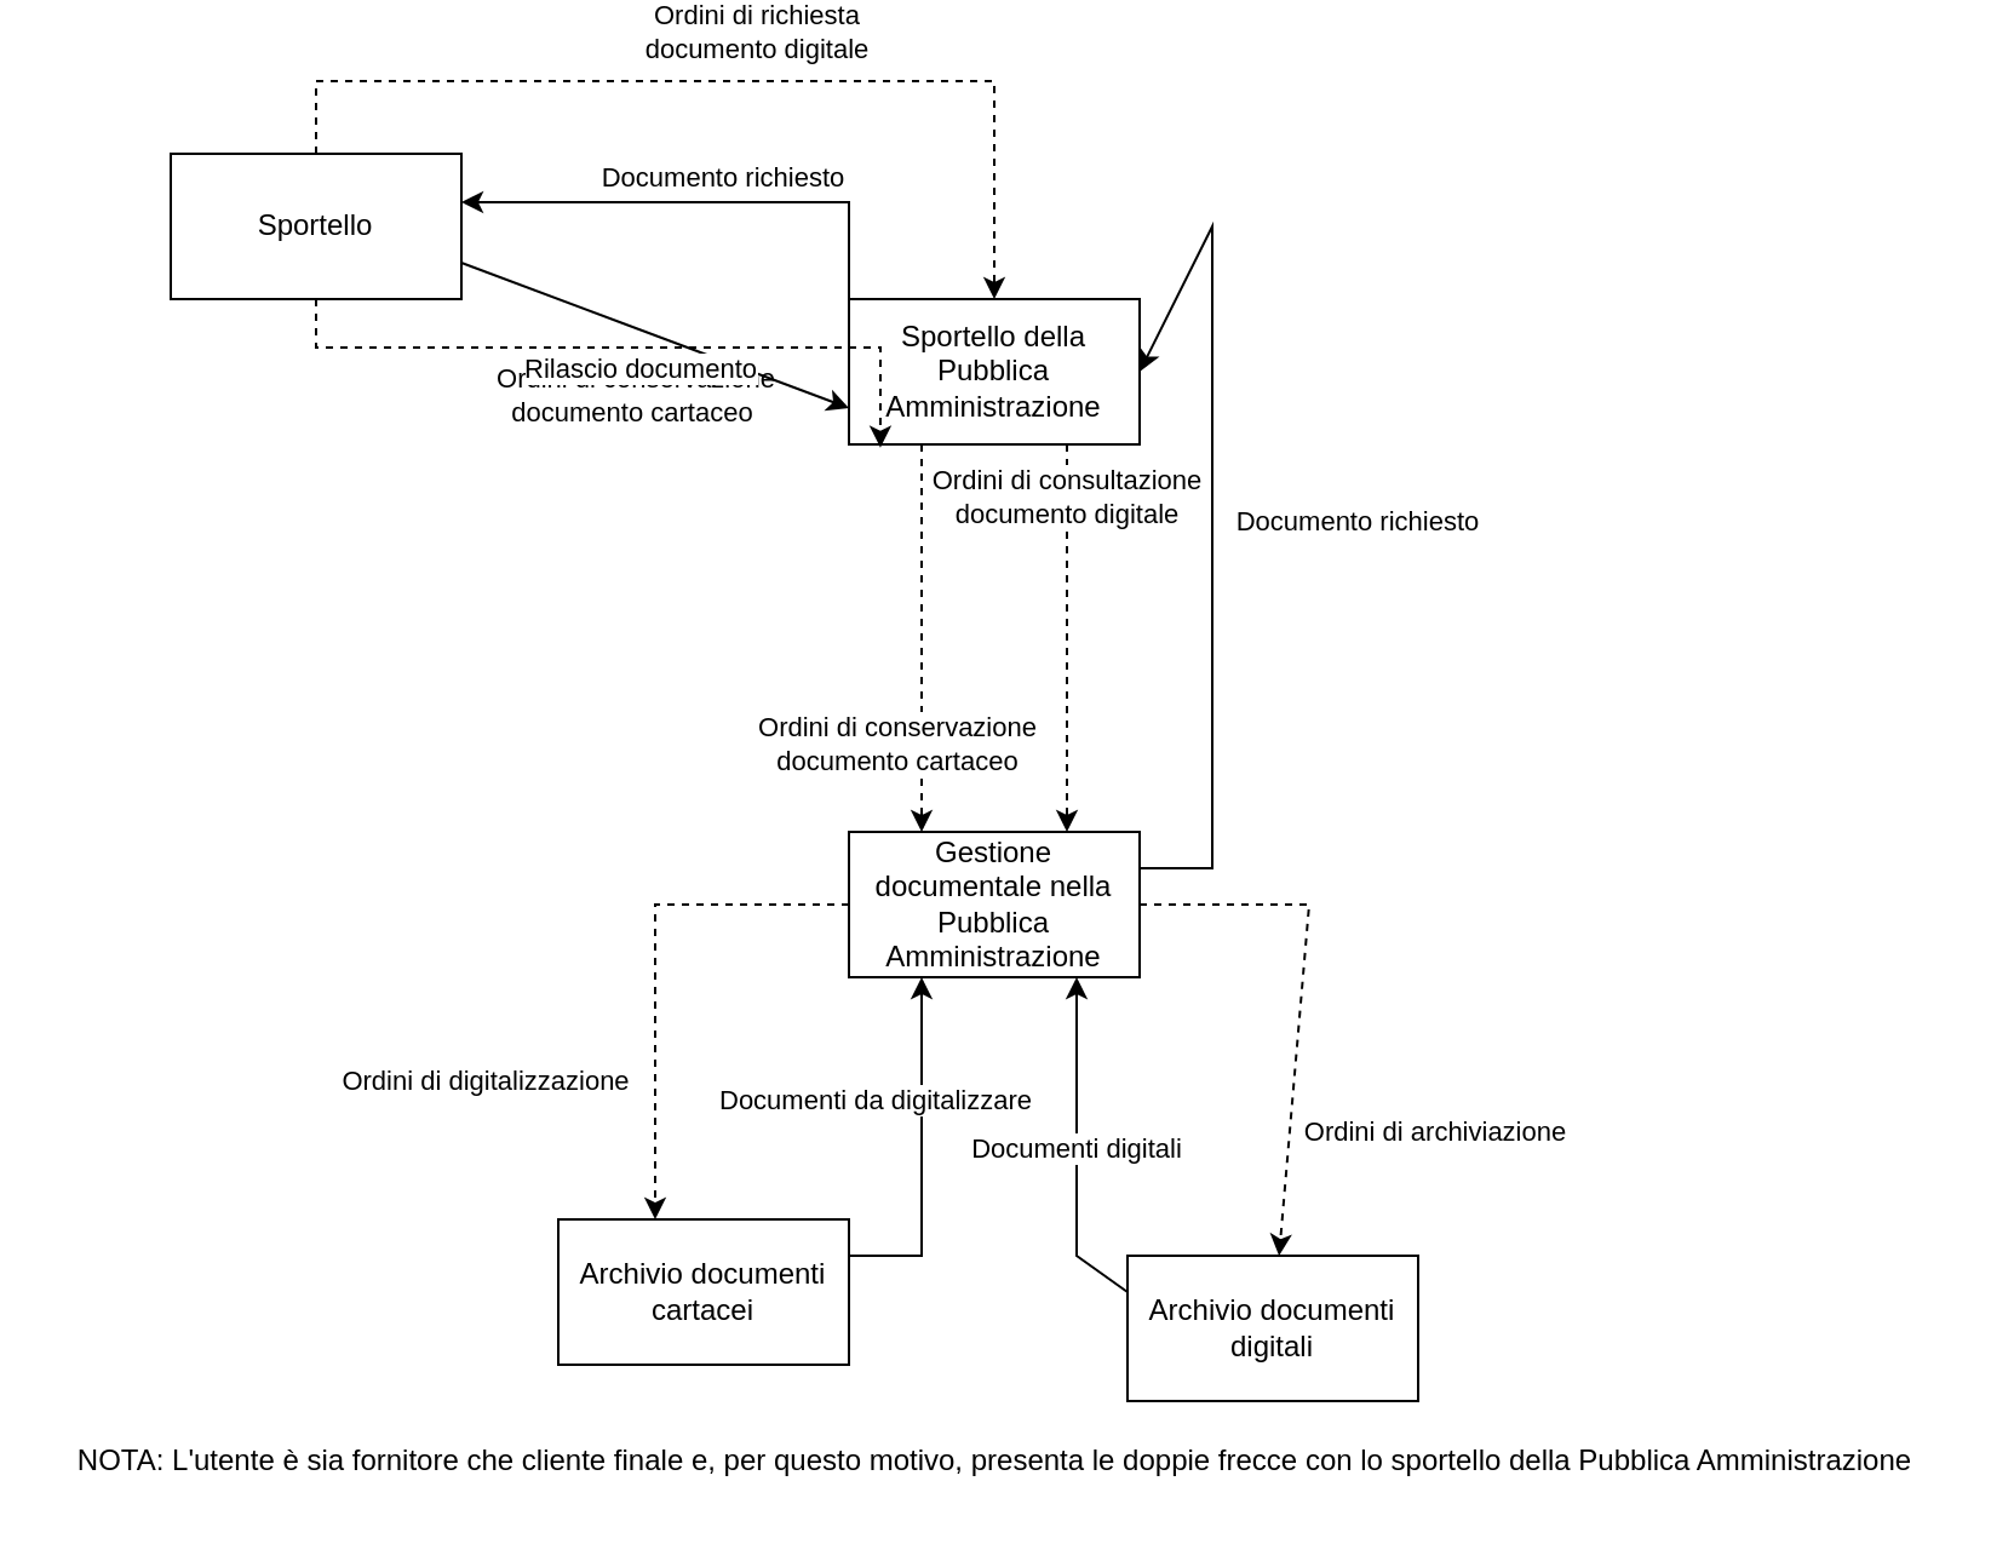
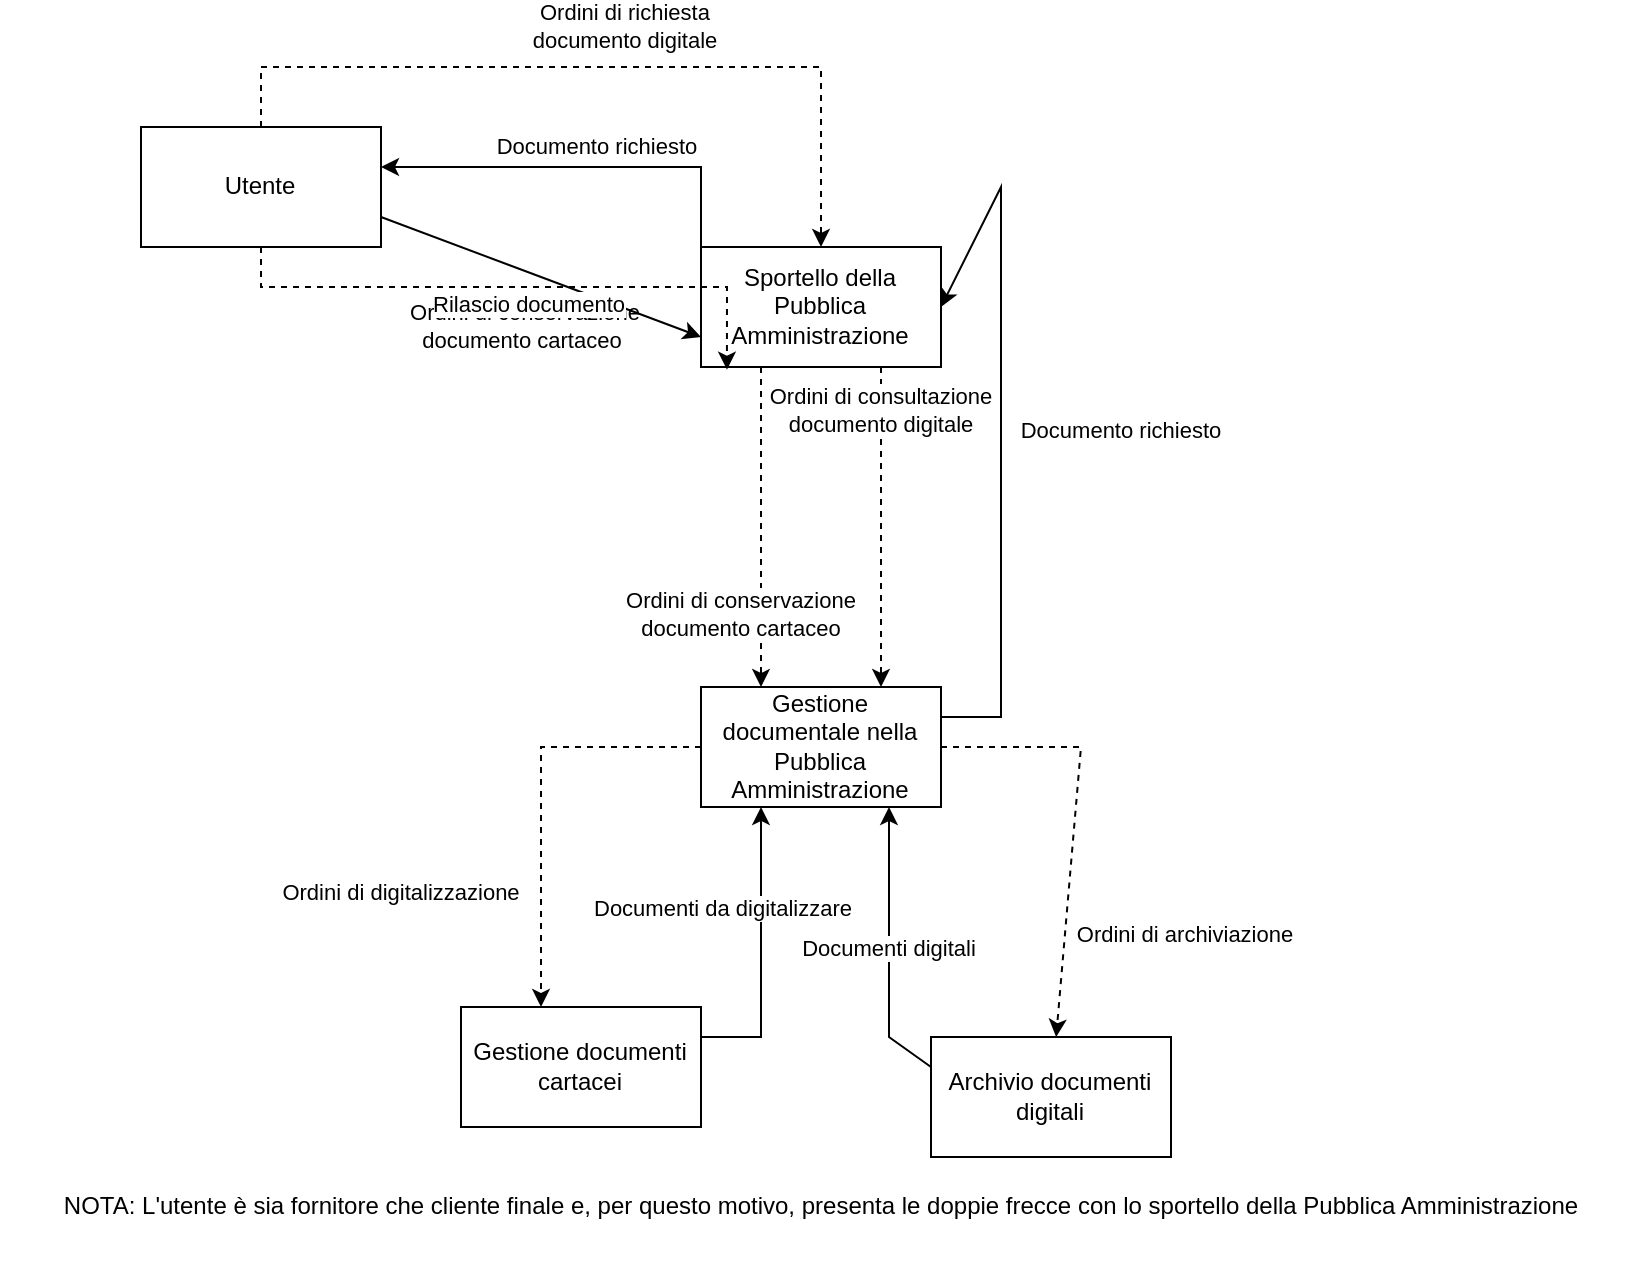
- <mxCell id="2" value="Sportello" style="rounded=0;whiteSpace=wrap;html=1;" vertex="1" parent="1"><mxGeometry x="70" y="50" width="120" height="60" as="geometry" /></mxCell>
+ <mxCell id="2" value="Utente" style="rounded=0;whiteSpace=wrap;html=1;" vertex="1" parent="1"><mxGeometry x="70" y="50" width="120" height="60" as="geometry" /></mxCell>
- <mxCell id="6" value="Archivio documenti cartacei" style="rounded=0;whiteSpace=wrap;html=1;" vertex="1" parent="1"><mxGeometry x="230" y="490" width="120" height="60" as="geometry" /></mxCell>
+ <mxCell id="6" value="Gestione documenti cartacei" style="rounded=0;whiteSpace=wrap;html=1;" vertex="1" parent="1"><mxGeometry x="230" y="490" width="120" height="60" as="geometry" /></mxCell>
